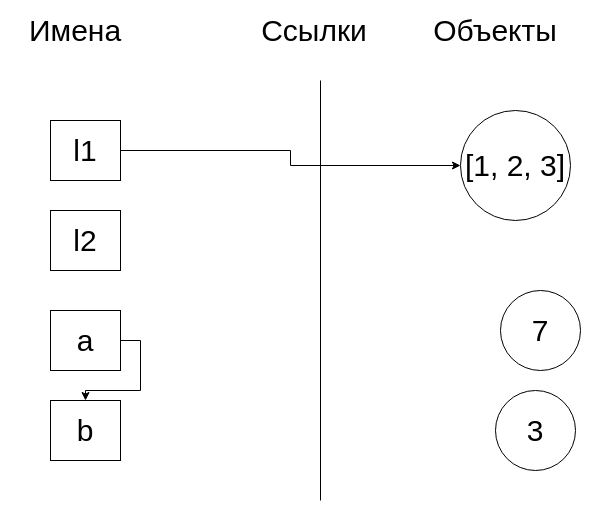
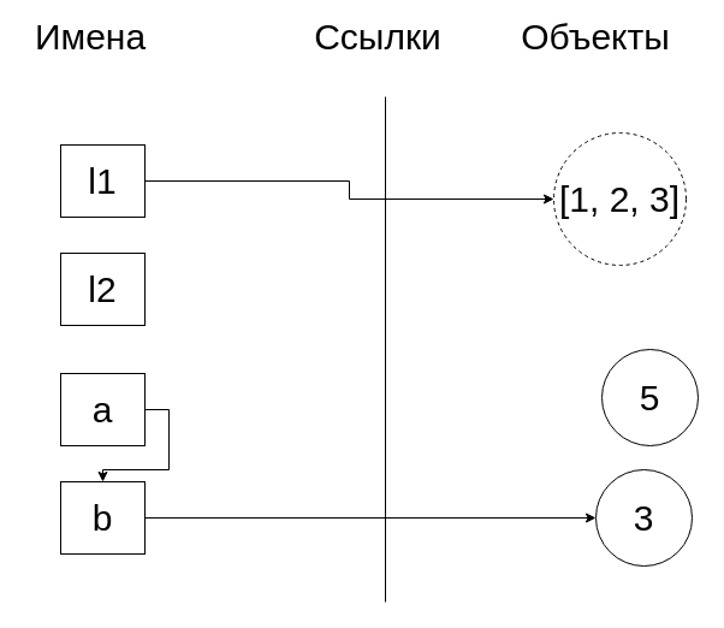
- <mxCell id="5" value="[1, 2, 3]" style="ellipse;whiteSpace=wrap;html=1;aspect=fixed;fontSize=30;" parent="1" vertex="1"><mxGeometry x="460" y="110" width="110" height="110" as="geometry" /></mxCell>
+ <mxCell id="5" value="[1, 2, 3]" style="ellipse;whiteSpace=wrap;html=1;aspect=fixed;fontSize=30;dashed=1;" parent="1" vertex="1"><mxGeometry x="460" y="110" width="110" height="110" as="geometry" /></mxCell>
- <mxCell id="14" value="7" style="ellipse;whiteSpace=wrap;html=1;aspect=fixed;fontSize=30;" parent="1" vertex="1"><mxGeometry x="500" y="290" width="80" height="80" as="geometry" /></mxCell>
+ <mxCell id="14" value="5" style="ellipse;whiteSpace=wrap;html=1;aspect=fixed;fontSize=30;" parent="1" vertex="1"><mxGeometry x="500" y="290" width="80" height="80" as="geometry" /></mxCell>
+ <mxCell id="12" style="edgeStyle=orthogonalEdgeStyle;rounded=0;html=1;exitX=1;exitY=0.5;jettySize=auto;orthogonalLoop=1;fontSize=30;" parent="1" source="13" target="15" edge="1"><mxGeometry relative="1" as="geometry" /></mxCell>
